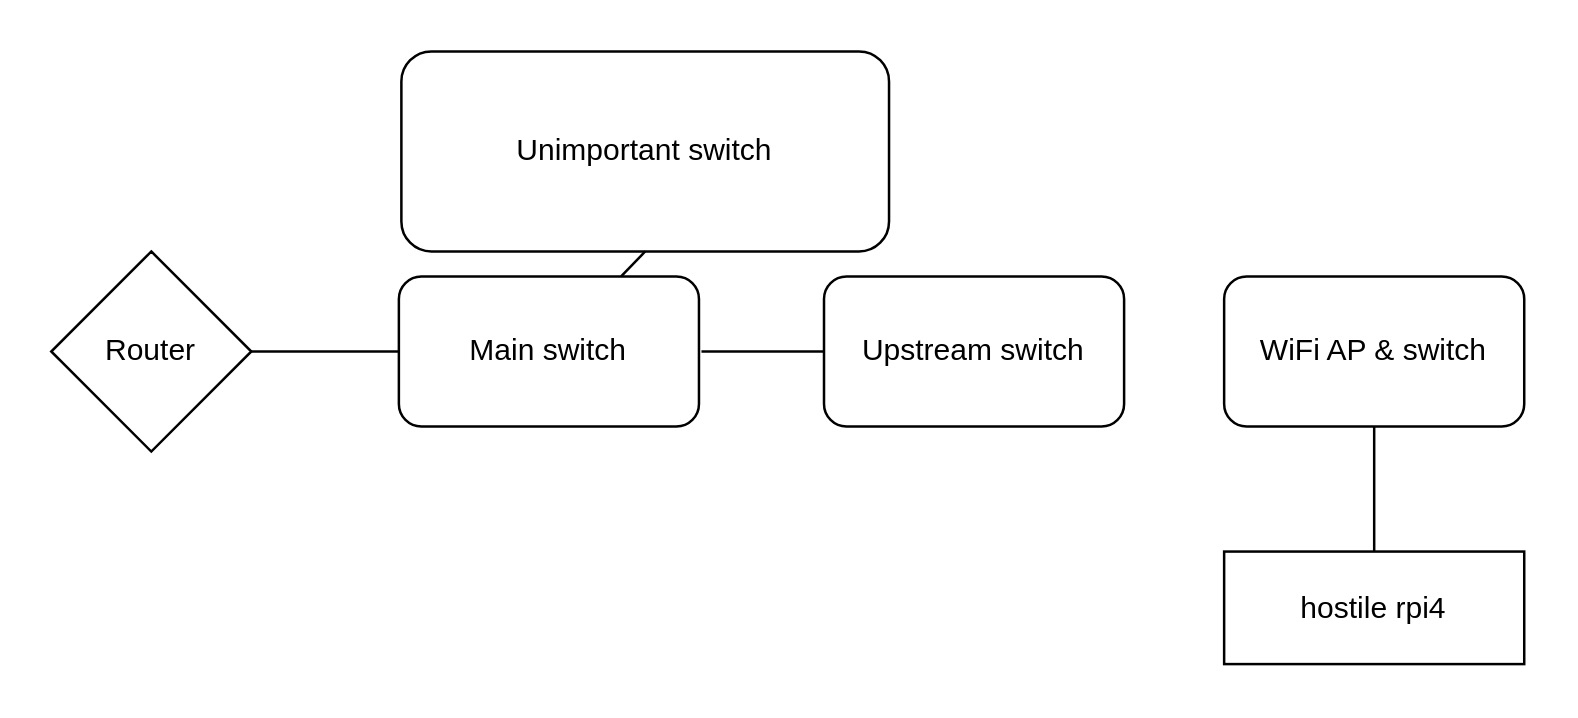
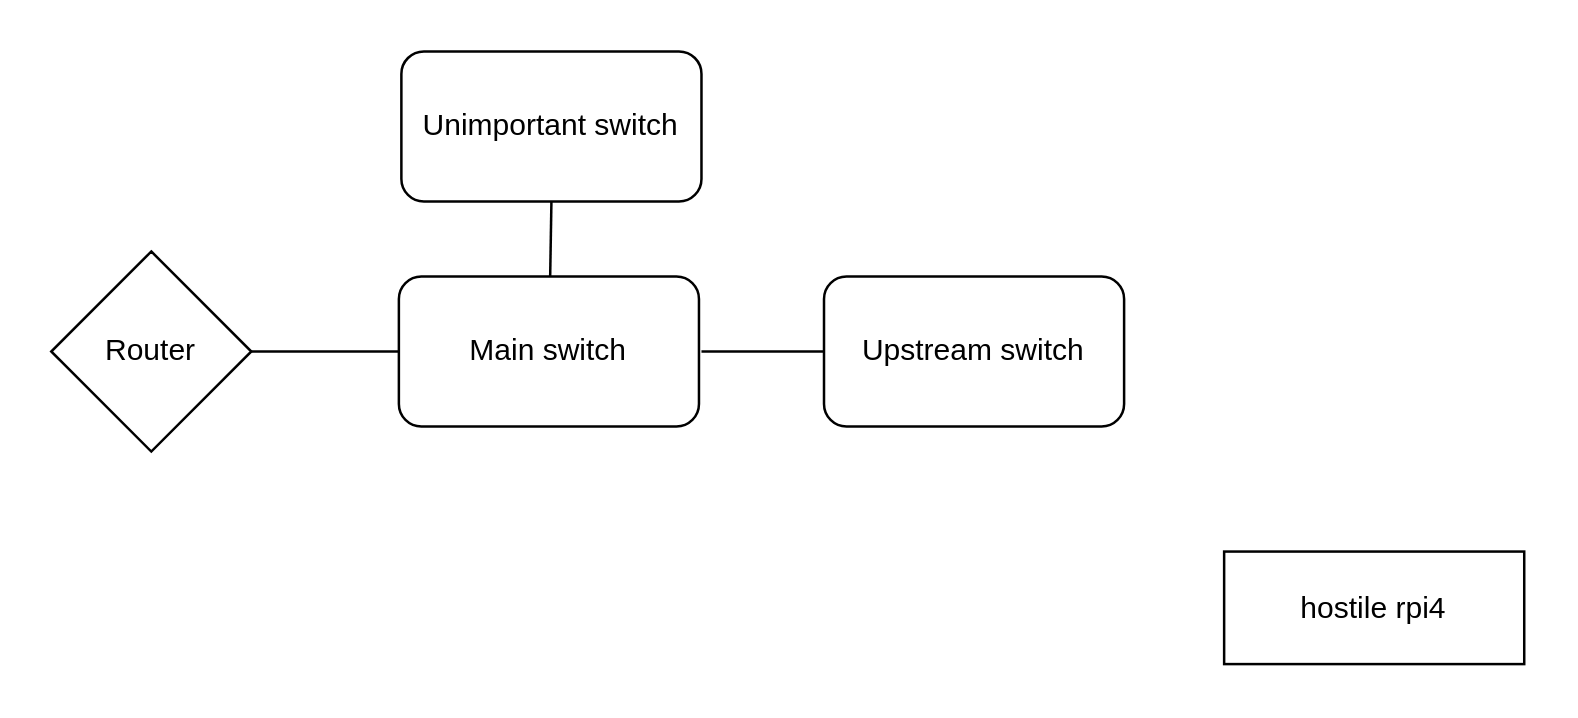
- <mxCell id="10" value="Unimportant switch" style="rounded=1;whiteSpace=wrap;html=1;" vertex="1" parent="1"><mxGeometry x="160" y="20" width="195" height="80" as="geometry" /></mxCell>
+ <mxCell id="10" value="Unimportant switch" style="rounded=1;whiteSpace=wrap;html=1;" vertex="1" parent="1"><mxGeometry x="160" y="20" width="120" height="60" as="geometry" /></mxCell>
- <mxCell id="2" value="WiFi AP &amp;amp; switch" style="rounded=1;whiteSpace=wrap;html=1;" vertex="1" parent="1"><mxGeometry x="489" y="110" width="120" height="60" as="geometry" /></mxCell>
- <mxCell id="9" value="" style="endArrow=none;html=1;rounded=0;entryX=0.5;entryY=0;entryDx=0;entryDy=0;exitX=0.5;exitY=1;exitDx=0;exitDy=0;" edge="1" parent="1" source="2" target="5"><mxGeometry width="50" height="50" relative="1" as="geometry"><mxPoint x="300" y="160" as="sourcePoint" /><mxPoint x="349" y="160" as="targetPoint" /></mxGeometry></mxCell>
